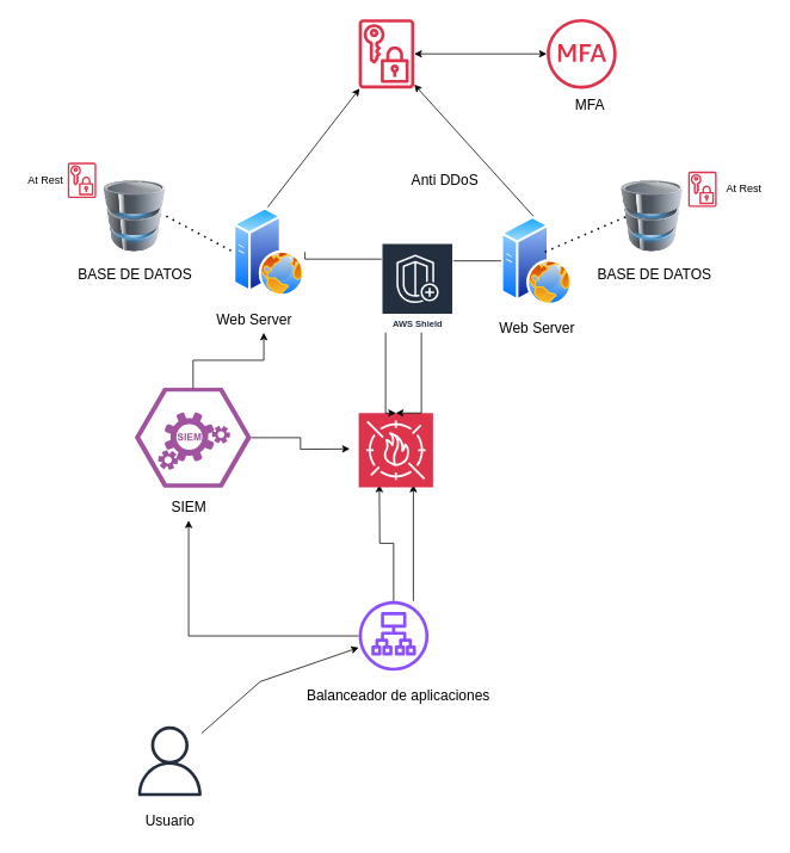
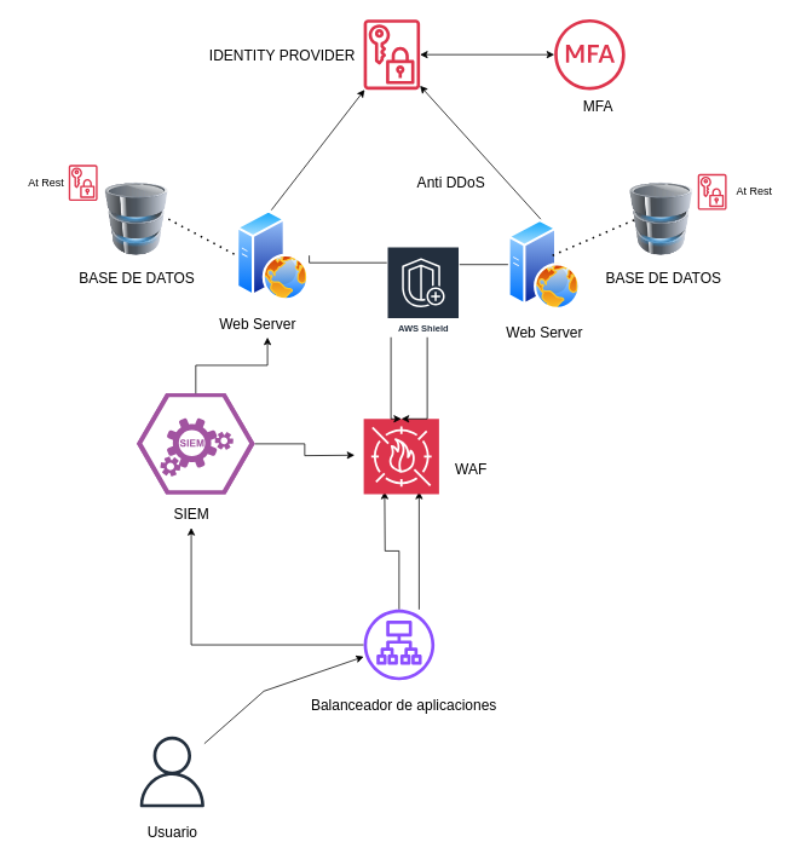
+ <mxCell id="19" value="&lt;font style=&quot;font-size: 16px;&quot;&gt;IDENTITY PROVIDER&lt;/font&gt;" style="text;html=1;align=center;verticalAlign=middle;resizable=0;points=[];autosize=1;strokeColor=none;fillColor=none;" parent="1" vertex="1"><mxGeometry x="220" y="44.69" width="180" height="30" as="geometry" /></mxCell>
+ <mxCell id="7" value="&lt;font style=&quot;font-size: 16px;&quot;&gt;WAF&lt;/font&gt;" style="text;html=1;align=center;verticalAlign=middle;resizable=0;points=[];autosize=1;strokeColor=none;fillColor=none;fontSize=16;" parent="1" vertex="1"><mxGeometry x="488" y="501" width="60" height="30" as="geometry" /></mxCell>
